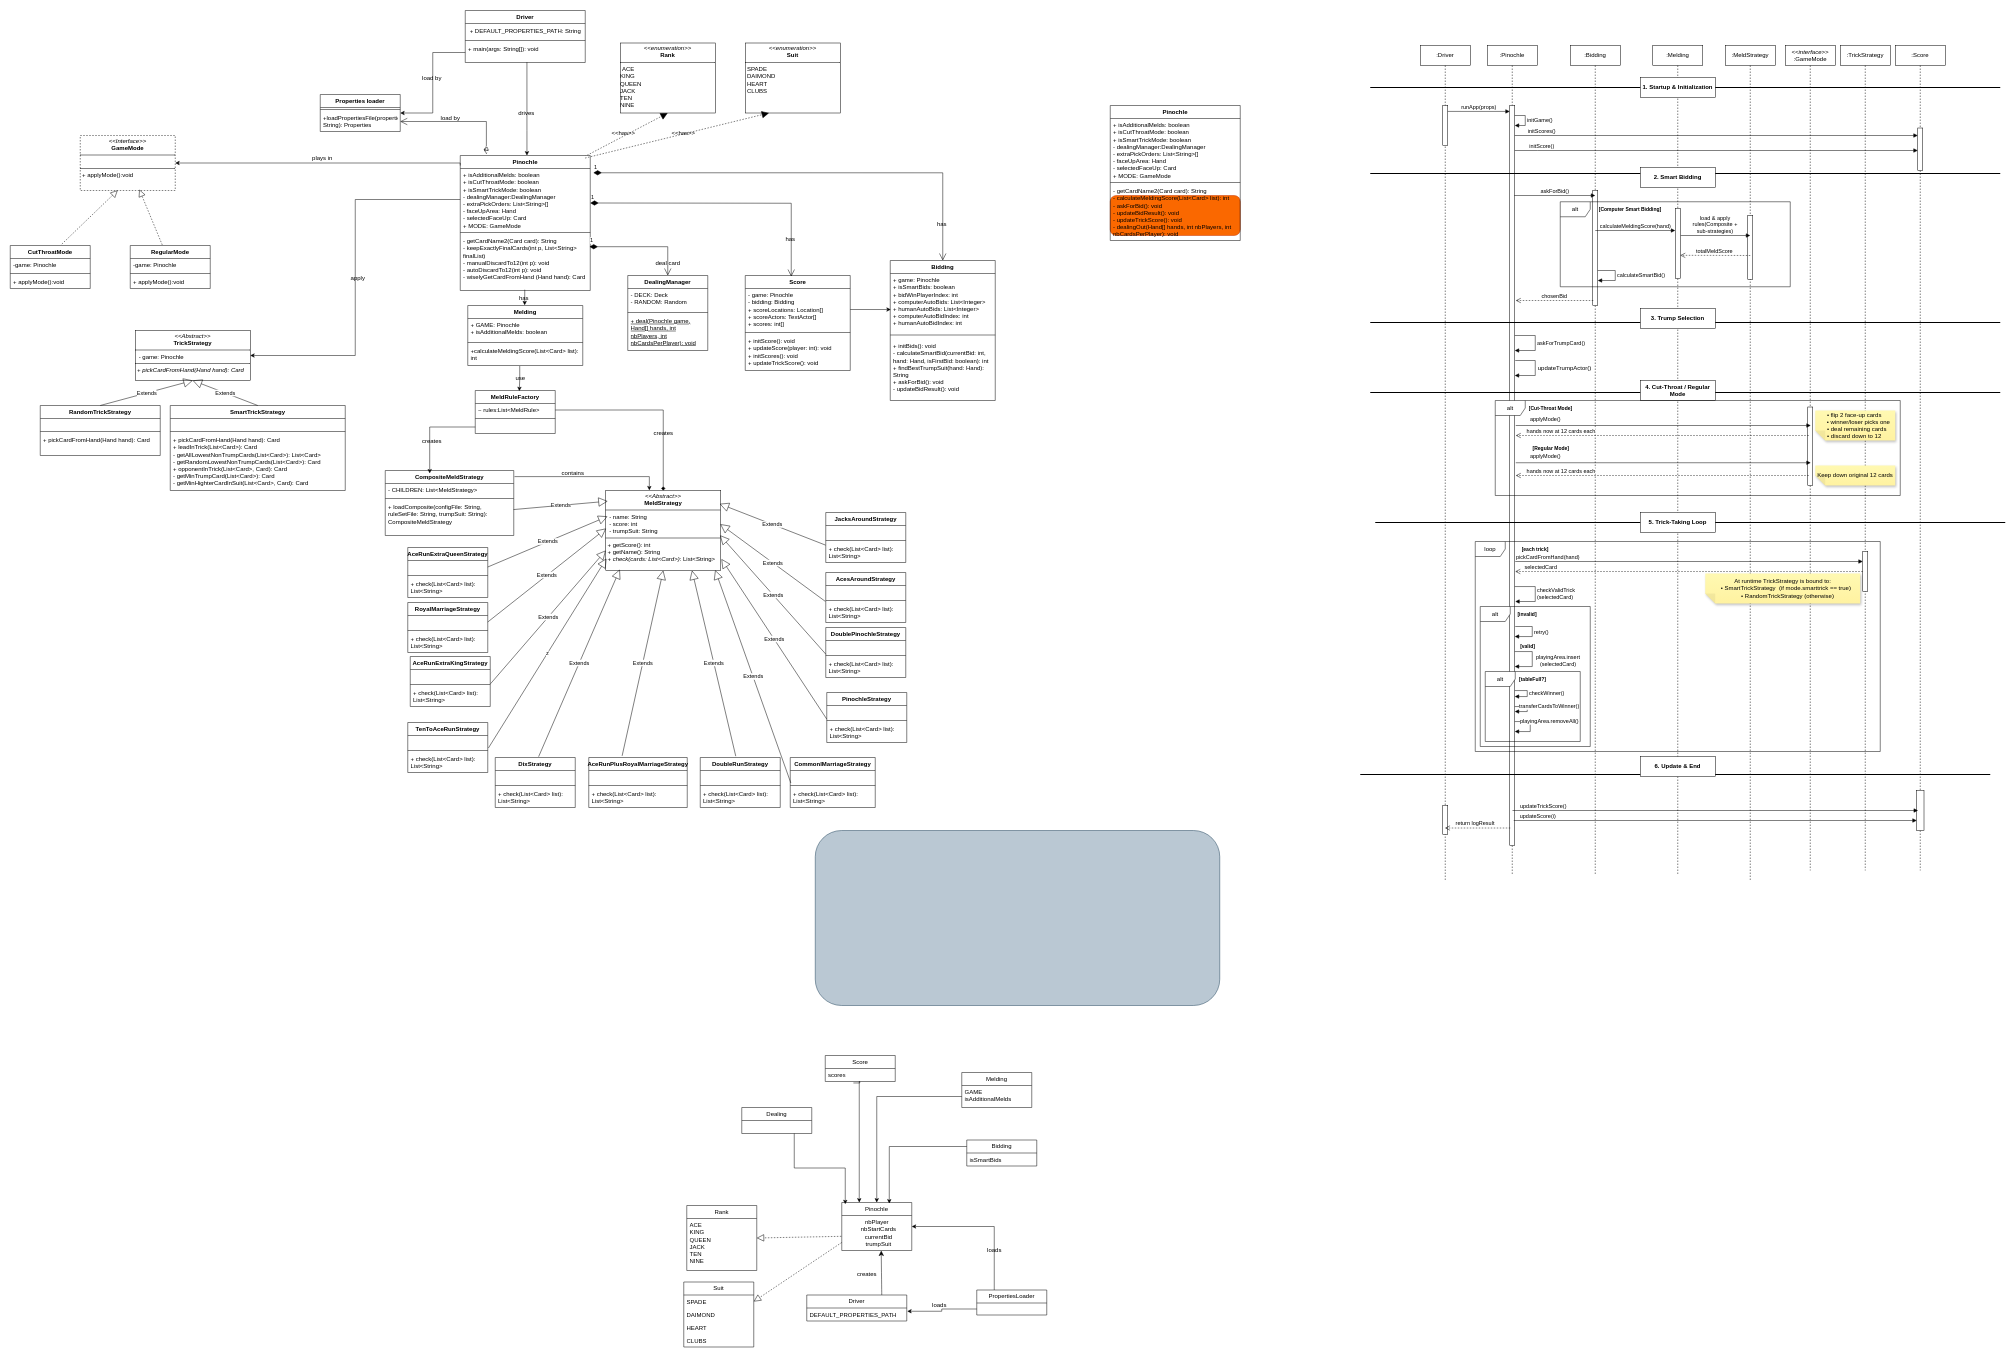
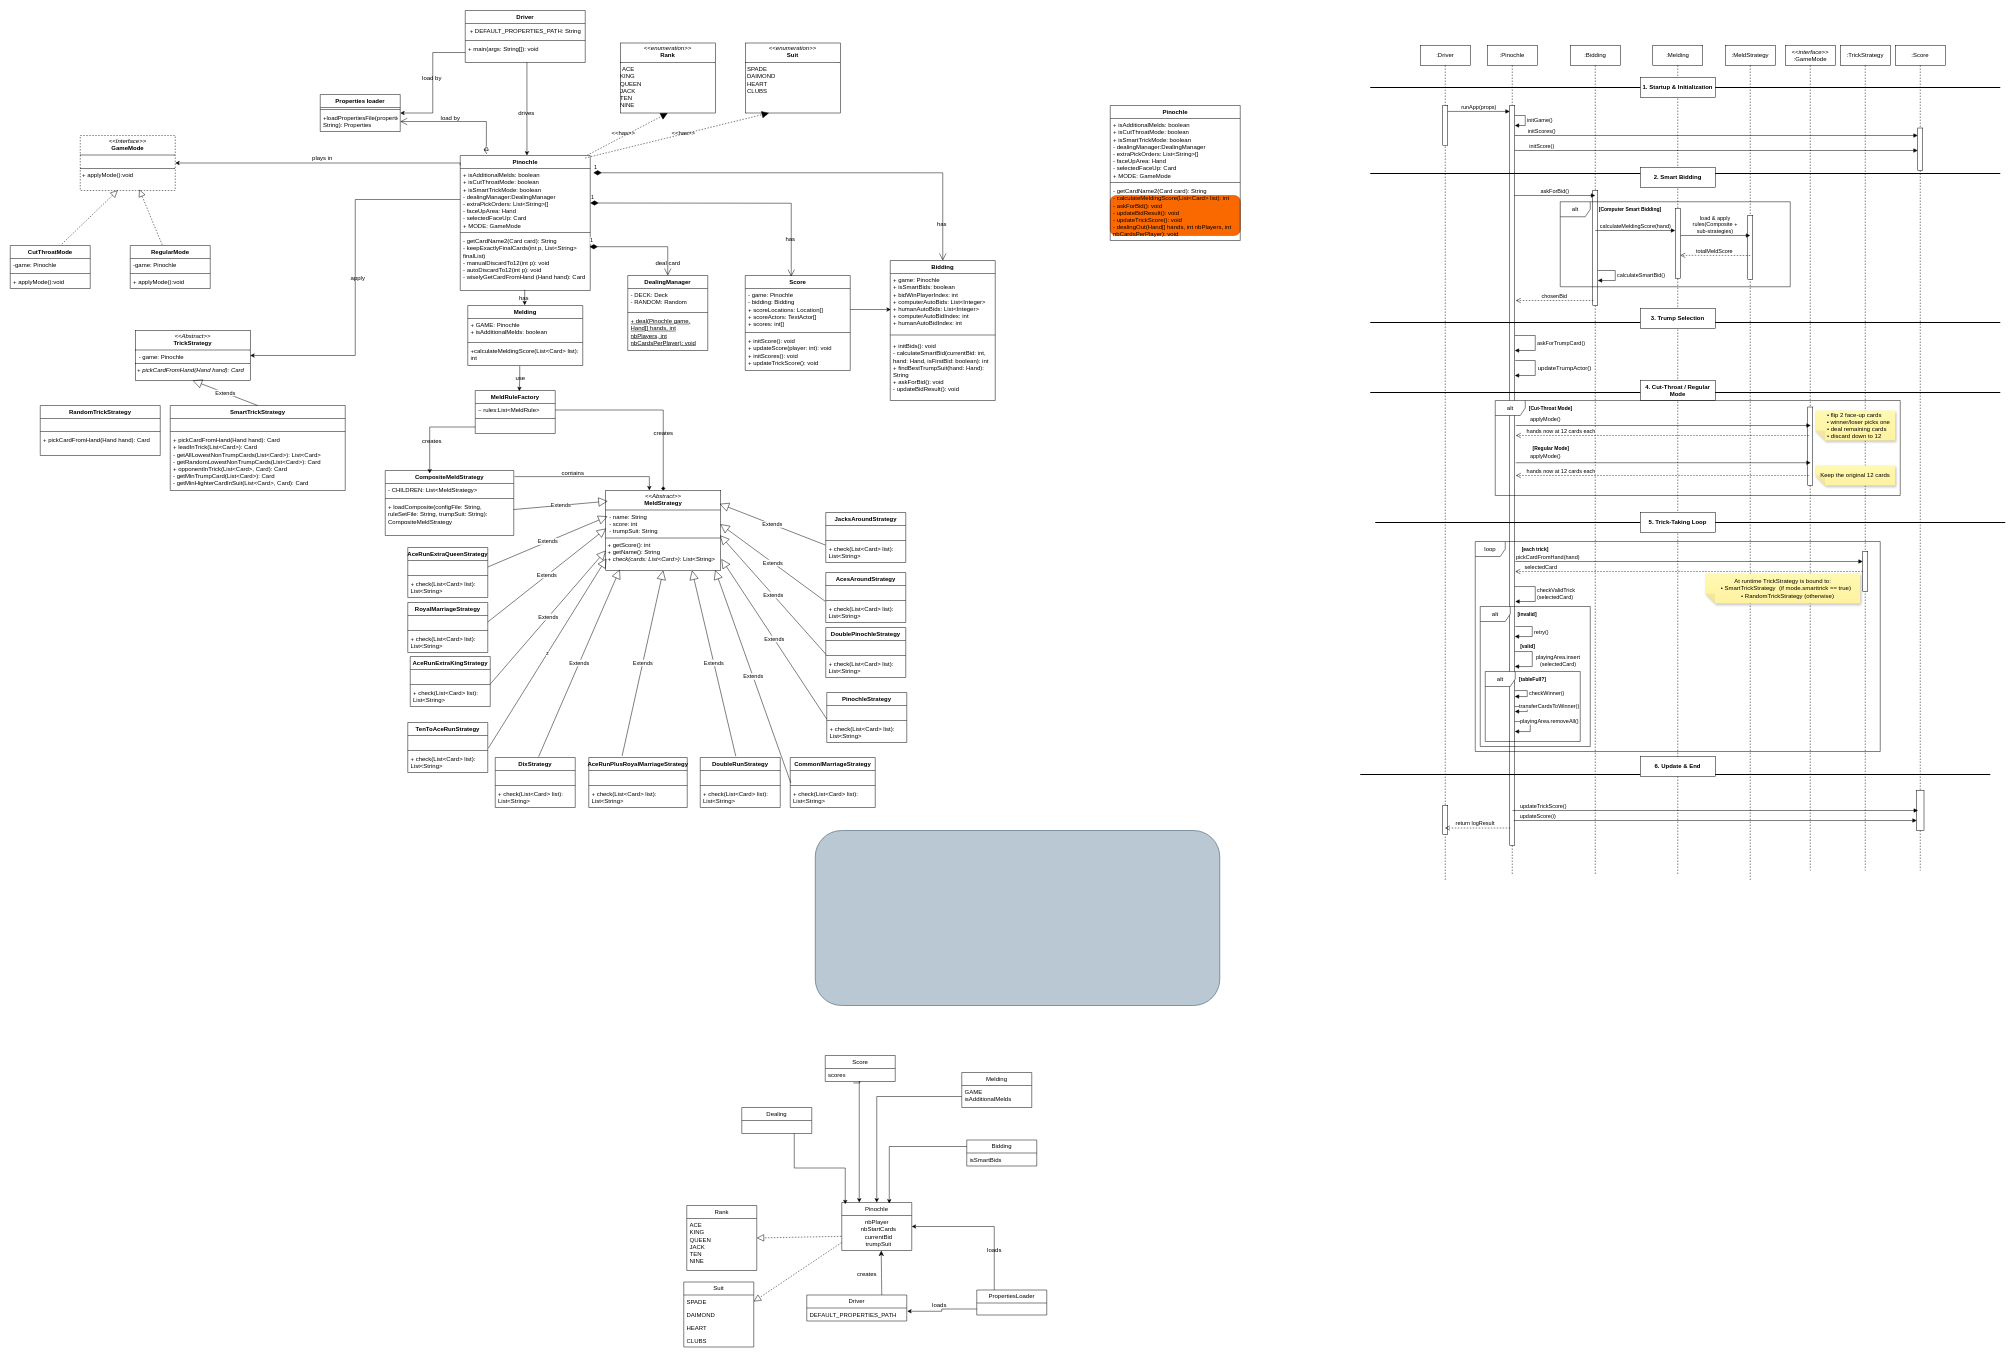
- <mxCell id="198" value="Extends" style="endArrow=block;endSize=16;endFill=0;html=1;rounded=0;exitX=0.5;exitY=0;exitDx=0;exitDy=0;entryX=0.5;entryY=1;entryDx=0;entryDy=0;" parent="1" source="166" target="161" edge="1"><mxGeometry width="160" relative="1" as="geometry"><mxPoint x="280" y="870" as="sourcePoint" /><mxPoint x="440" y="870" as="targetPoint" /></mxGeometry></mxCell>
- <mxCell id="260" value="Keep down original 12 cards" style="shape=note;whiteSpace=wrap;html=1;backgroundOutline=1;fontColor=#000000;darkOpacity=0.05;fillColor=#FFF9B2;strokeColor=none;fillStyle=solid;direction=west;gradientDirection=north;gradientColor=#FFF2A1;shadow=1;size=20;pointerEvents=1;" vertex="1" parent="1"><mxGeometry x="3630" y="930" width="160" height="40" as="geometry" /></mxCell>
+ <mxCell id="260" value="Keep the original 12 cards" style="shape=note;whiteSpace=wrap;html=1;backgroundOutline=1;fontColor=#000000;darkOpacity=0.05;fillColor=#FFF9B2;strokeColor=none;fillStyle=solid;direction=west;gradientDirection=north;gradientColor=#FFF2A1;shadow=1;size=20;pointerEvents=1;" vertex="1" parent="1"><mxGeometry x="3630" y="930" width="160" height="40" as="geometry" /></mxCell>
